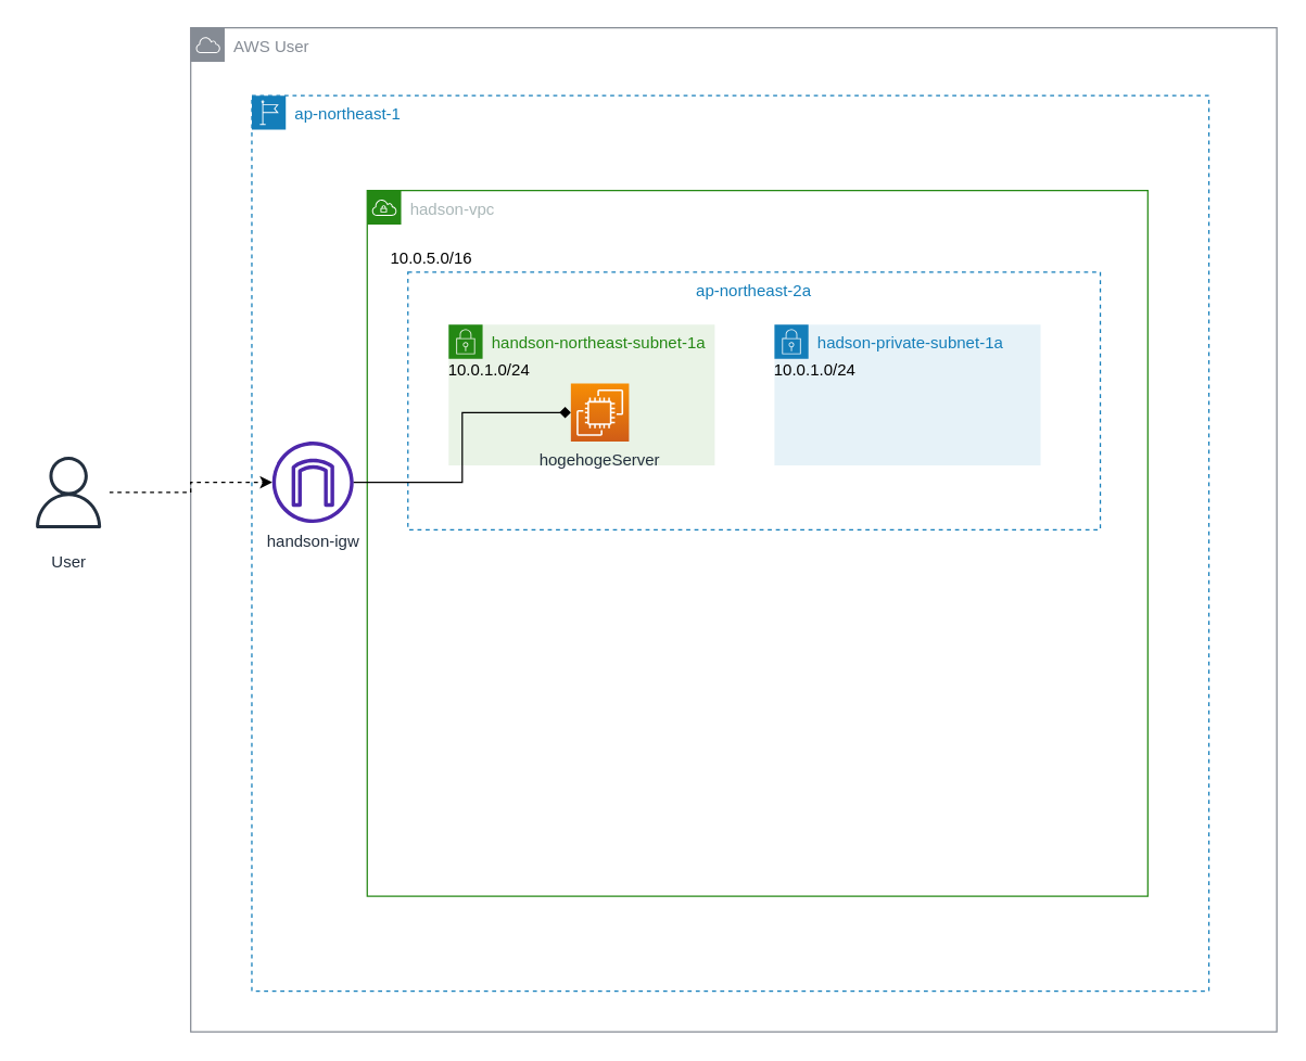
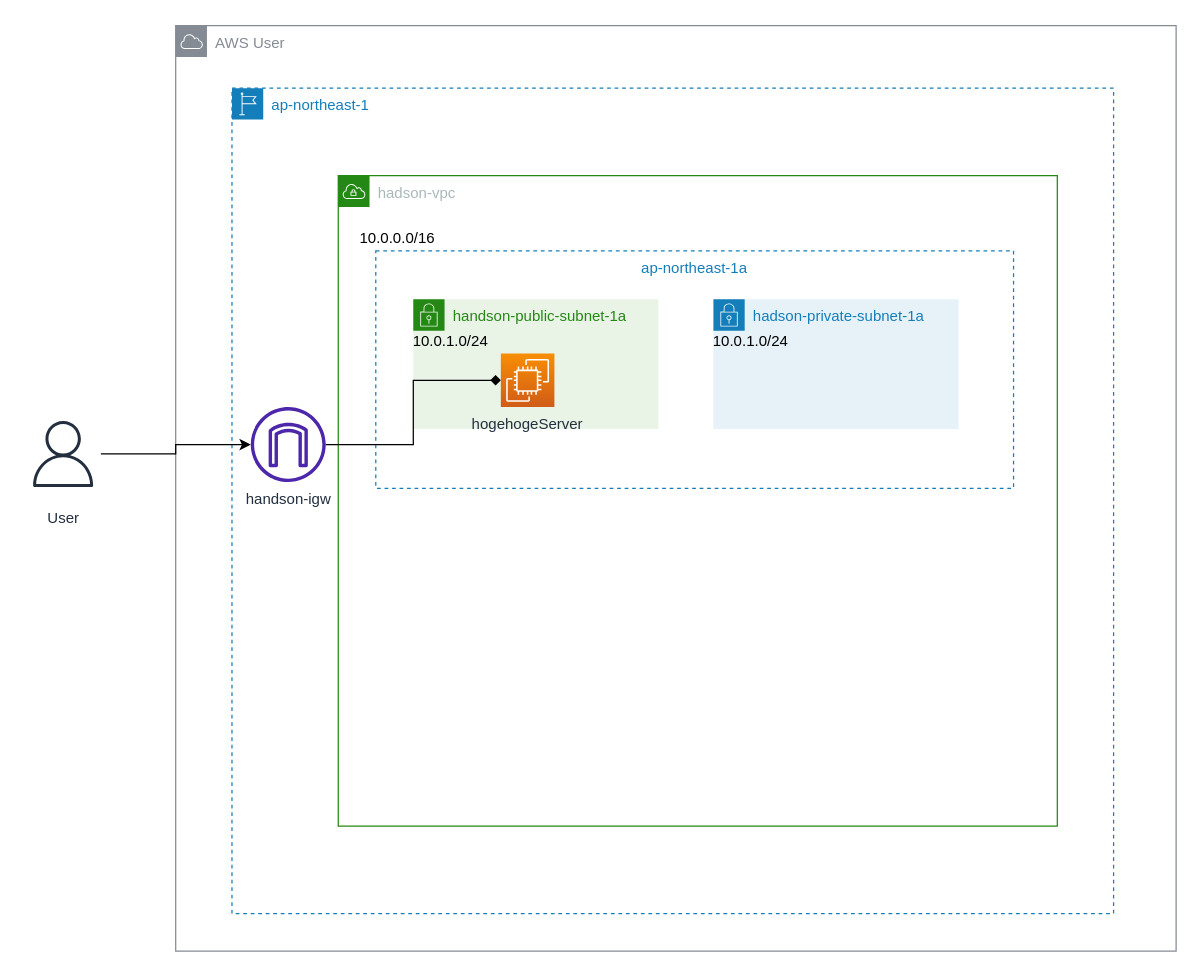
- <mxCell id="9" value="10.0.5.0/16" style="text;html=1;strokeColor=none;fillColor=none;align=center;verticalAlign=middle;whiteSpace=wrap;rounded=0;" vertex="1" parent="7"><mxGeometry y="40.301" width="95" height="19.873" as="geometry" /></mxCell>
+ <mxCell id="9" value="10.0.0.0/16" style="text;html=1;strokeColor=none;fillColor=none;align=center;verticalAlign=middle;whiteSpace=wrap;rounded=0;" vertex="1" parent="7"><mxGeometry y="40.301" width="95" height="19.873" as="geometry" /></mxCell>
- <mxCell id="11" value="ap-northeast-2a" style="fillColor=none;strokeColor=#147EBA;dashed=1;verticalAlign=top;fontStyle=0;fontColor=#147EBA;" vertex="1" parent="10"><mxGeometry width="510" height="190" as="geometry" /></mxCell>
+ <mxCell id="11" value="ap-northeast-1a" style="fillColor=none;strokeColor=#147EBA;dashed=1;verticalAlign=top;fontStyle=0;fontColor=#147EBA;" vertex="1" parent="10"><mxGeometry width="510" height="190" as="geometry" /></mxCell>
- <mxCell id="12" value="handson-northeast-subnet-1a" style="points=[[0,0],[0.25,0],[0.5,0],[0.75,0],[1,0],[1,0.25],[1,0.5],[1,0.75],[1,1],[0.75,1],[0.5,1],[0.25,1],[0,1],[0,0.75],[0,0.5],[0,0.25]];outlineConnect=0;gradientColor=none;html=1;whiteSpace=wrap;fontSize=12;fontStyle=0;container=1;pointerEvents=0;collapsible=0;recursiveResize=0;shape=mxgraph.aws4.group;grIcon=mxgraph.aws4.group_security_group;grStroke=0;strokeColor=#248814;fillColor=#E9F3E6;verticalAlign=top;align=left;spacingLeft=30;fontColor=#248814;dashed=0;" vertex="1" parent="10"><mxGeometry x="30" y="38.864" width="196" height="103.636" as="geometry" /></mxCell>
+ <mxCell id="12" value="handson-public-subnet-1a" style="points=[[0,0],[0.25,0],[0.5,0],[0.75,0],[1,0],[1,0.25],[1,0.5],[1,0.75],[1,1],[0.75,1],[0.5,1],[0.25,1],[0,1],[0,0.75],[0,0.5],[0,0.25]];outlineConnect=0;gradientColor=none;html=1;whiteSpace=wrap;fontSize=12;fontStyle=0;container=1;pointerEvents=0;collapsible=0;recursiveResize=0;shape=mxgraph.aws4.group;grIcon=mxgraph.aws4.group_security_group;grStroke=0;strokeColor=#248814;fillColor=#E9F3E6;verticalAlign=top;align=left;spacingLeft=30;fontColor=#248814;dashed=0;" vertex="1" parent="10"><mxGeometry x="30" y="38.864" width="196" height="103.636" as="geometry" /></mxCell>
- <mxCell id="15" value="hogehogeServer" style="sketch=0;points=[[0,0,0],[0.25,0,0],[0.5,0,0],[0.75,0,0],[1,0,0],[0,1,0],[0.25,1,0],[0.5,1,0],[0.75,1,0],[1,1,0],[0,0.25,0],[0,0.5,0],[0,0.75,0],[1,0.25,0],[1,0.5,0],[1,0.75,0]];outlineConnect=0;fontColor=#232F3E;gradientColor=#F78E04;gradientDirection=north;fillColor=#D05C17;strokeColor=#ffffff;dashed=0;verticalLabelPosition=bottom;verticalAlign=top;align=center;html=1;fontSize=12;fontStyle=0;aspect=fixed;shape=mxgraph.aws4.resourceIcon;resIcon=mxgraph.aws4.ec2;" vertex="1" parent="10"><mxGeometry x="120" y="82.164" width="42.84" height="42.84" as="geometry" /></mxCell>
+ <mxCell id="15" value="hogehogeServer" style="sketch=0;points=[[0,0,0],[0.25,0,0],[0.5,0,0],[0.75,0,0],[1,0,0],[0,1,0],[0.25,1,0],[0.5,1,0],[0.75,1,0],[1,1,0],[0,0.25,0],[0,0.5,0],[0,0.75,0],[1,0.25,0],[1,0.5,0],[1,0.75,0]];outlineConnect=0;fontColor=#232F3E;gradientColor=#F78E04;gradientDirection=north;fillColor=#D05C17;strokeColor=#ffffff;dashed=0;verticalLabelPosition=bottom;verticalAlign=top;align=center;html=1;fontSize=12;fontStyle=0;aspect=fixed;shape=mxgraph.aws4.resourceIcon;resIcon=mxgraph.aws4.ec2;" vertex="1" parent="10"><mxGeometry x="100" y="82.164" width="42.84" height="42.84" as="geometry" /></mxCell>
- <mxCell id="4" style="edgeStyle=orthogonalEdgeStyle;rounded=0;orthogonalLoop=1;jettySize=auto;html=1;fontColor=#3399FF;dashed=1;" edge="1" parent="1" source="5" target="6"><mxGeometry relative="1" as="geometry"><mxPoint x="30" y="320" as="targetPoint" /></mxGeometry></mxCell>
+ <mxCell id="4" style="edgeStyle=orthogonalEdgeStyle;rounded=0;orthogonalLoop=1;jettySize=auto;html=1;fontColor=#3399FF;" edge="1" parent="1" source="5" target="6"><mxGeometry relative="1" as="geometry"><mxPoint x="30" y="320" as="targetPoint" /></mxGeometry></mxCell>
